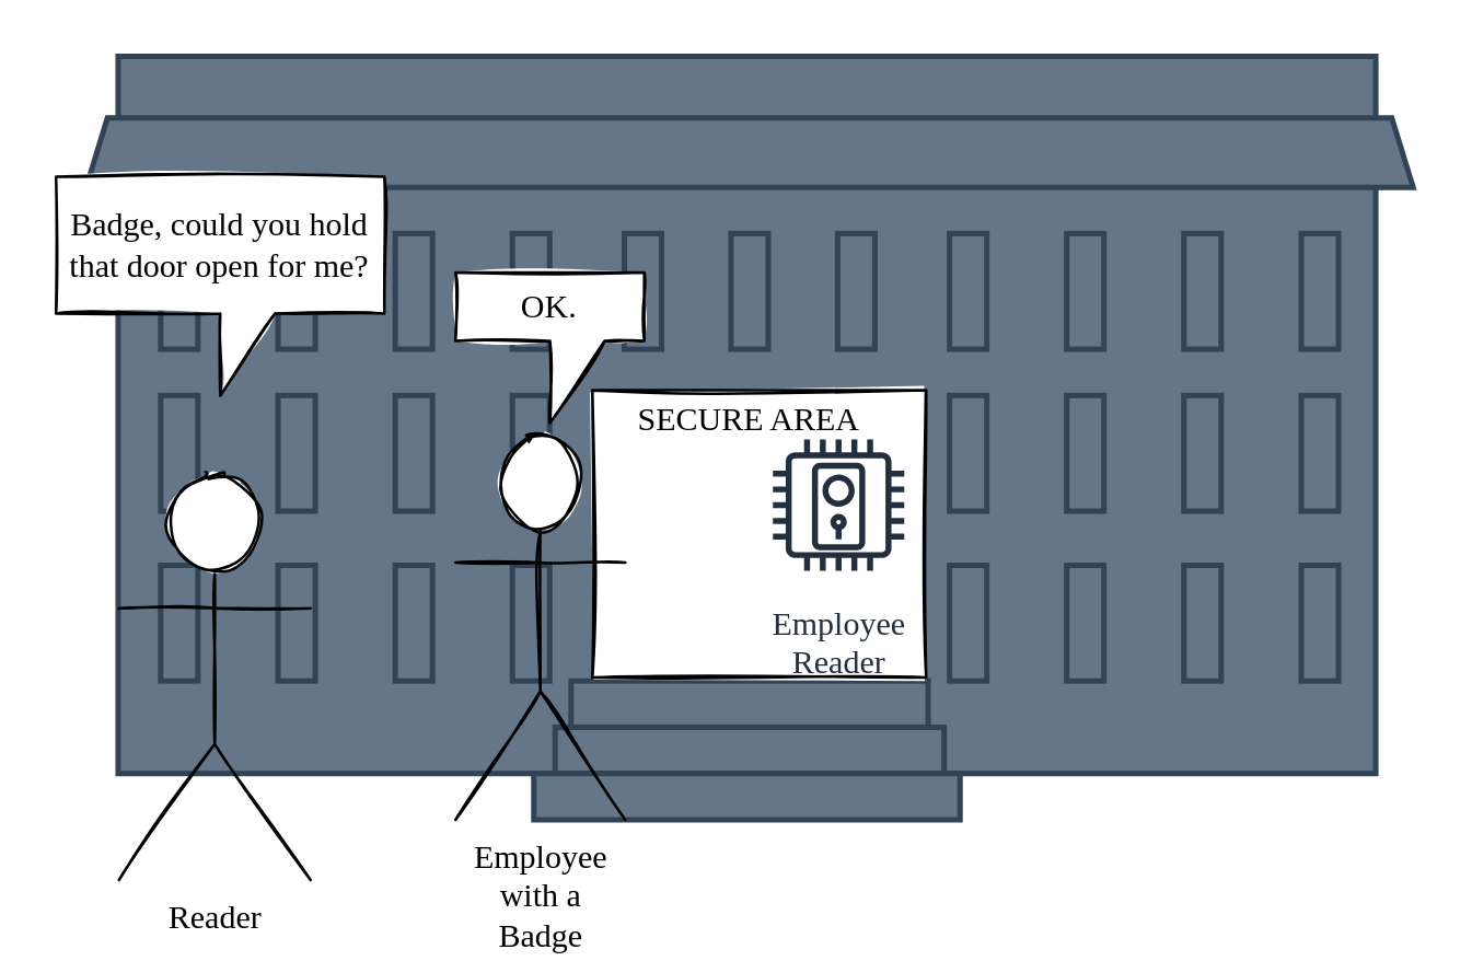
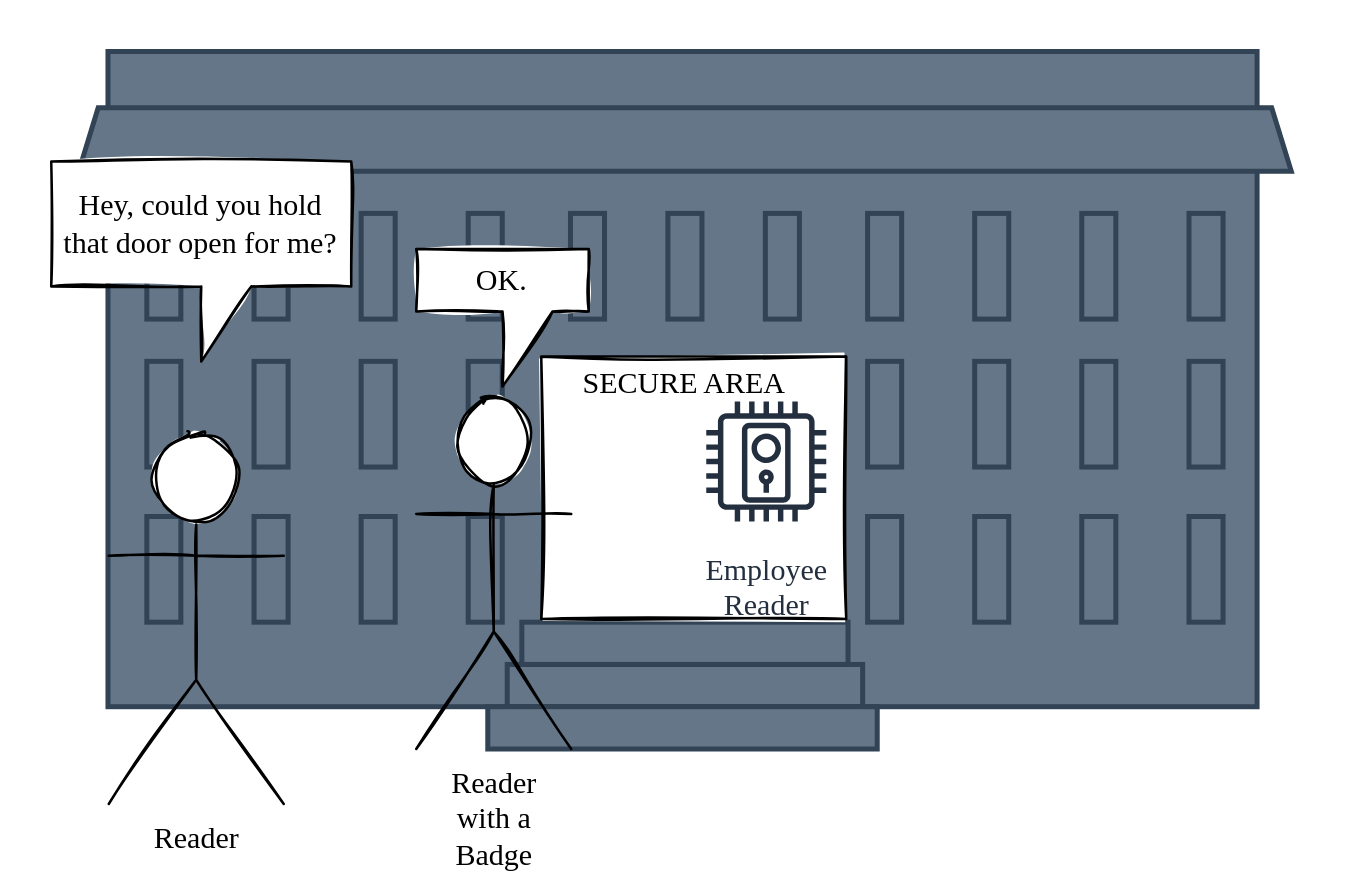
- <mxCell id="7" value="Badge, could you hold that door open for me?" style="shape=callout;whiteSpace=wrap;html=1;perimeter=calloutPerimeter;sketch=1;hachureGap=4;fontFamily=Architects Daughter;fontSource=https%3A%2F%2Ffonts.googleapis.com%2Fcss%3Ffamily%3DArchitects%2BDaughter;" vertex="1" parent="1"><mxGeometry x="20" y="64" width="120" height="80" as="geometry" /></mxCell>
+ <mxCell id="7" value="Hey, could you hold that door open for me?" style="shape=callout;whiteSpace=wrap;html=1;perimeter=calloutPerimeter;sketch=1;hachureGap=4;fontFamily=Architects Daughter;fontSource=https%3A%2F%2Ffonts.googleapis.com%2Fcss%3Ffamily%3DArchitects%2BDaughter;" vertex="1" parent="1"><mxGeometry x="20" y="64" width="120" height="80" as="geometry" /></mxCell>
- <mxCell id="5" value="Employee&lt;br&gt;with a&lt;br&gt;Badge" style="shape=umlActor;verticalLabelPosition=bottom;verticalAlign=top;html=1;outlineConnect=0;hachureGap=4;sketch=1;fontFamily=Architects Daughter;fontSource=https%3A%2F%2Ffonts.googleapis.com%2Fcss%3Ffamily%3DArchitects%2BDaughter;" vertex="1" parent="1"><mxGeometry x="166" y="158" width="62" height="141" as="geometry" /></mxCell>
+ <mxCell id="5" value="Reader&lt;br&gt;with a&lt;br&gt;Badge" style="shape=umlActor;verticalLabelPosition=bottom;verticalAlign=top;html=1;outlineConnect=0;hachureGap=4;sketch=1;fontFamily=Architects Daughter;fontSource=https%3A%2F%2Ffonts.googleapis.com%2Fcss%3Ffamily%3DArchitects%2BDaughter;" vertex="1" parent="1"><mxGeometry x="166" y="158" width="62" height="141" as="geometry" /></mxCell>
